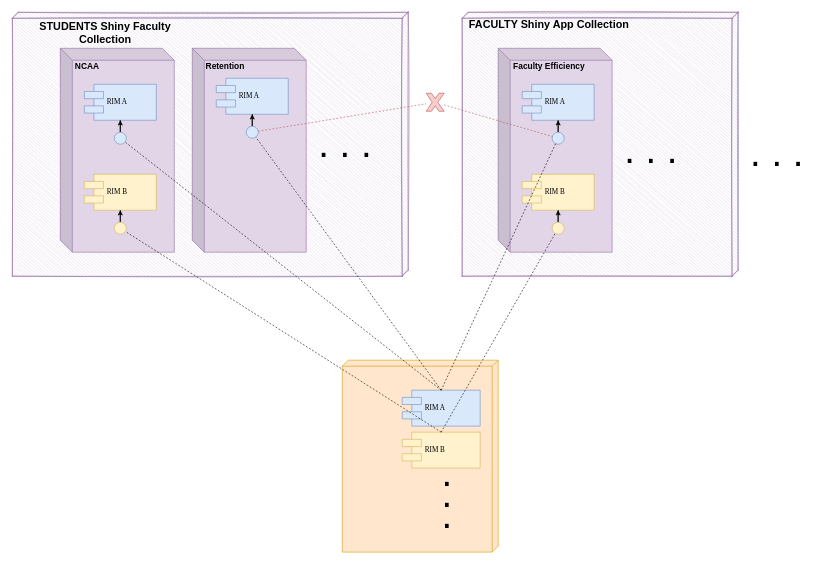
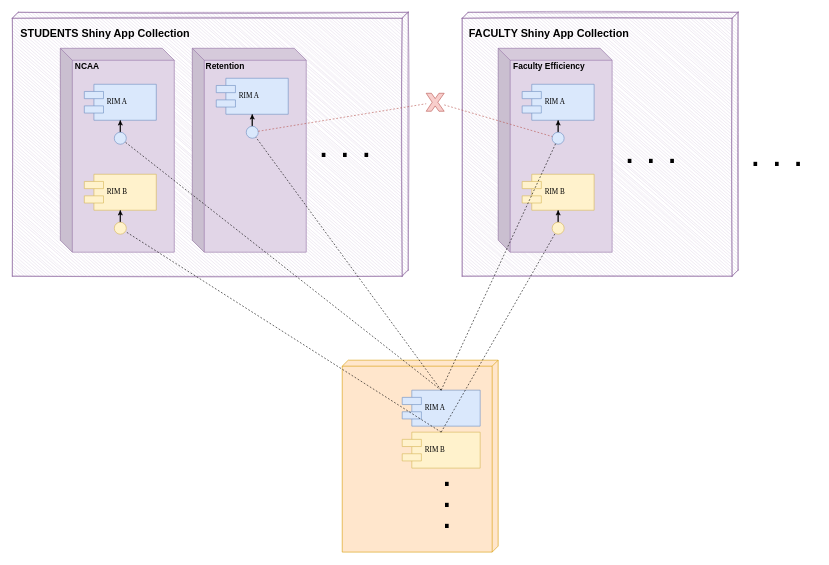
- <mxCell id="32" value="&lt;h2&gt;FACULTY Shiny App Collection&lt;/h2&gt;" style="text;html=1;strokeColor=none;fillColor=none;align=center;verticalAlign=middle;whiteSpace=wrap;rounded=0;" vertex="1" parent="1"><mxGeometry x="775" y="25" width="280" height="30" as="geometry" /></mxCell>
+ <mxCell id="32" value="&lt;h2&gt;FACULTY Shiny App Collection&lt;/h2&gt;" style="text;html=1;strokeColor=none;fillColor=none;align=center;verticalAlign=middle;whiteSpace=wrap;rounded=0;" vertex="1" parent="1"><mxGeometry x="775" y="40" width="280" height="30" as="geometry" /></mxCell>
- <mxCell id="31" value="&lt;h2&gt;STUDENTS Shiny Faculty Collection&lt;/h2&gt;" style="text;html=1;strokeColor=none;fillColor=none;align=center;verticalAlign=middle;whiteSpace=wrap;rounded=0;" vertex="1" parent="1"><mxGeometry x="30" y="40" width="290" height="30" as="geometry" /></mxCell>
+ <mxCell id="31" value="&lt;h2&gt;STUDENTS Shiny App Collection&lt;/h2&gt;" style="text;html=1;strokeColor=none;fillColor=none;align=center;verticalAlign=middle;whiteSpace=wrap;rounded=0;" vertex="1" parent="1"><mxGeometry x="30" y="40" width="290" height="30" as="geometry" /></mxCell>
